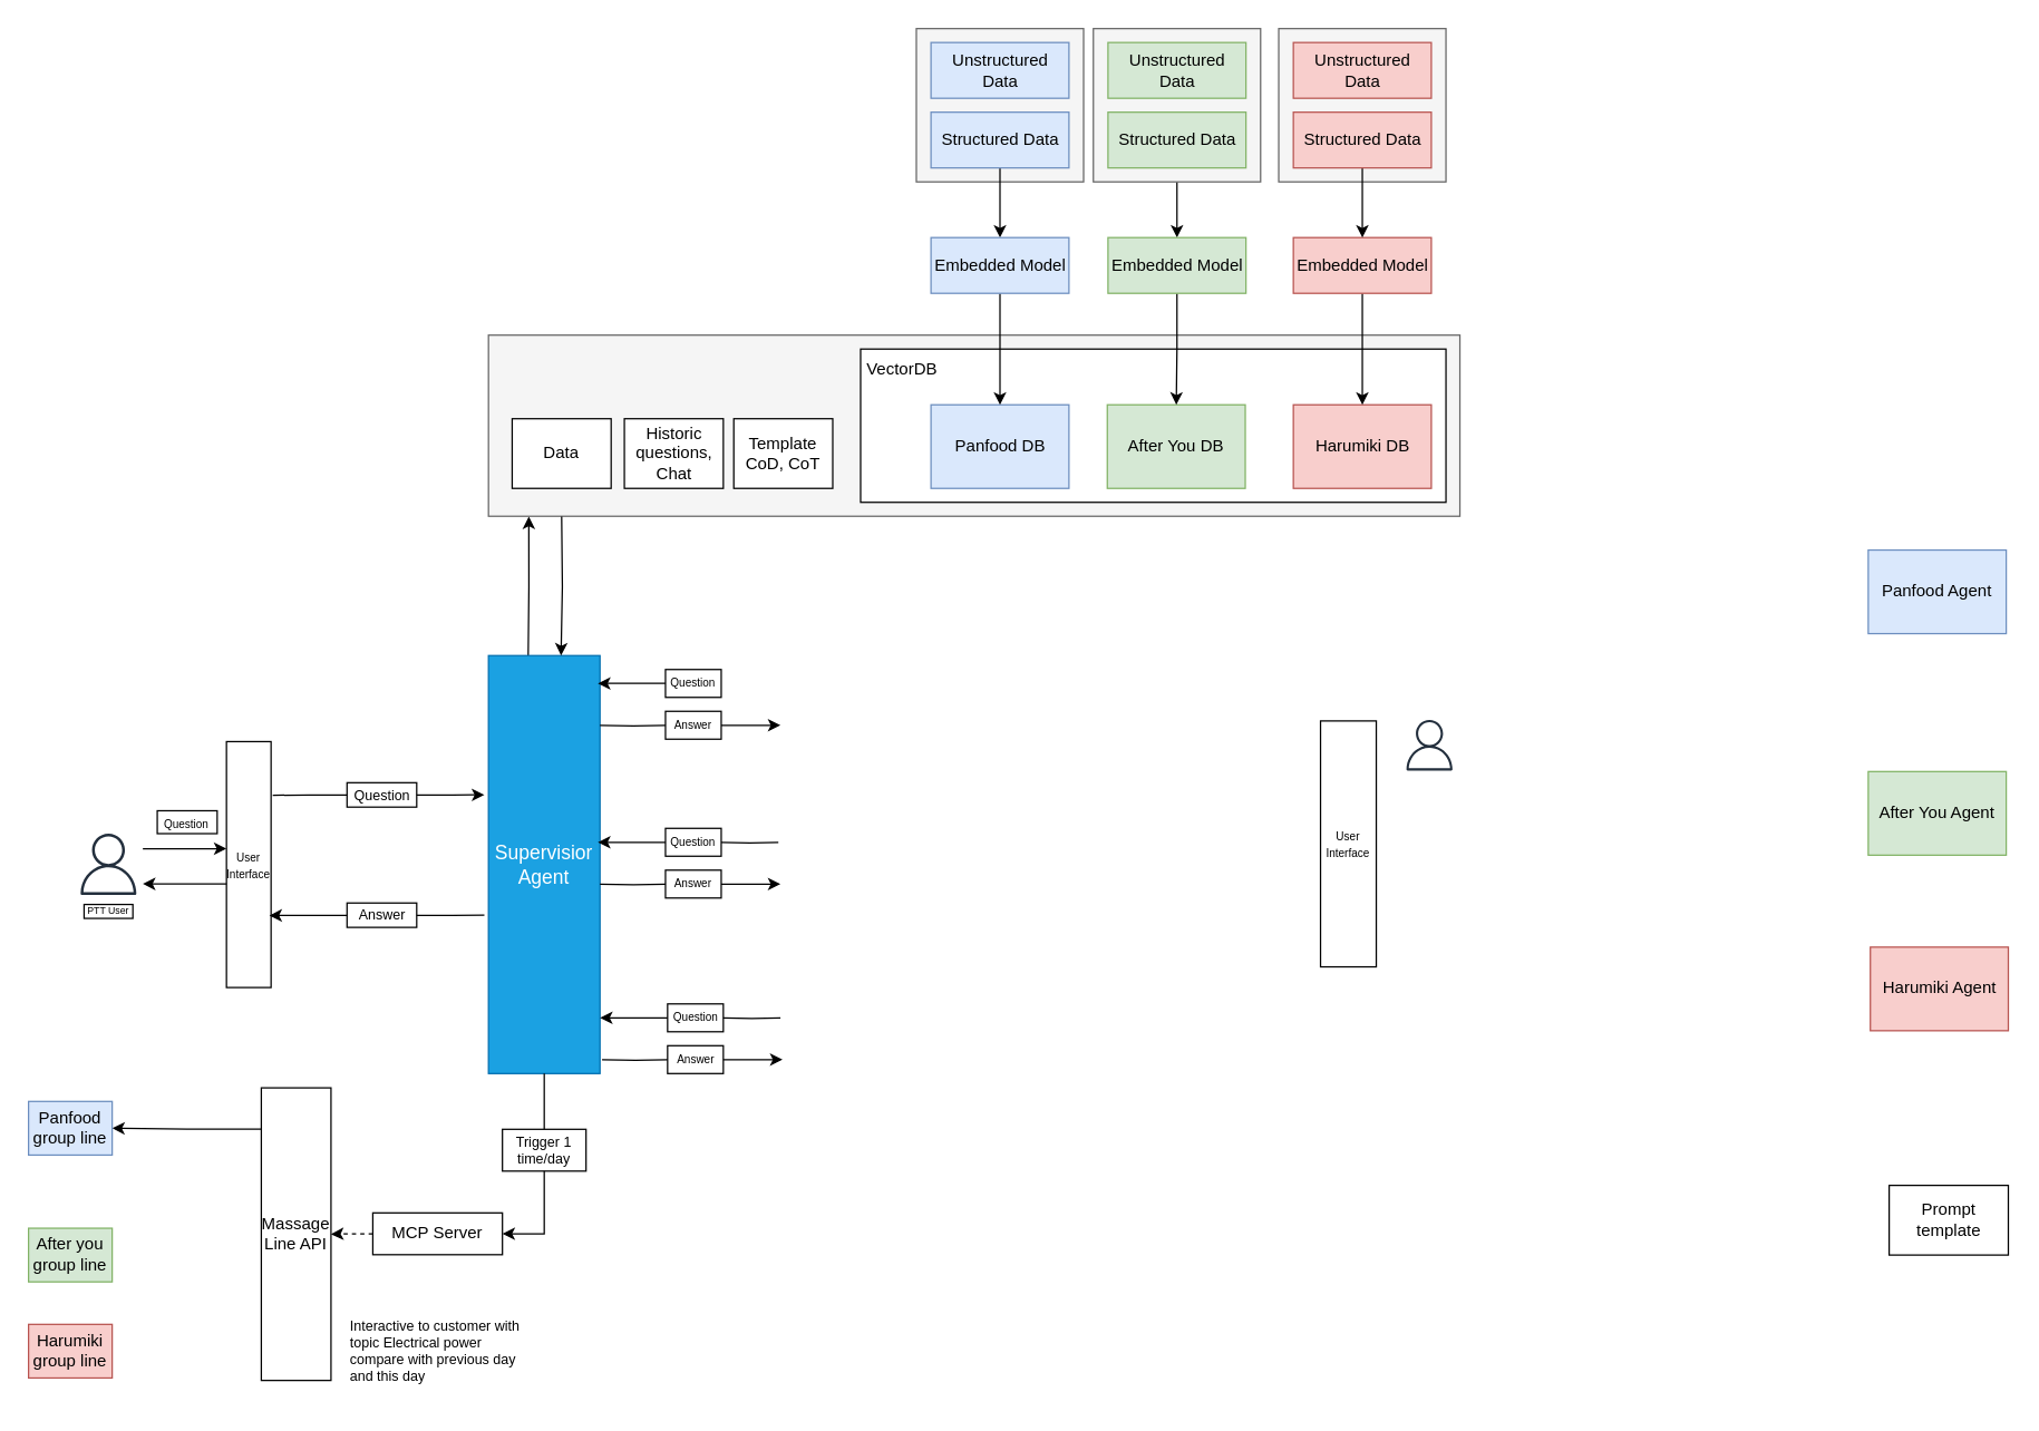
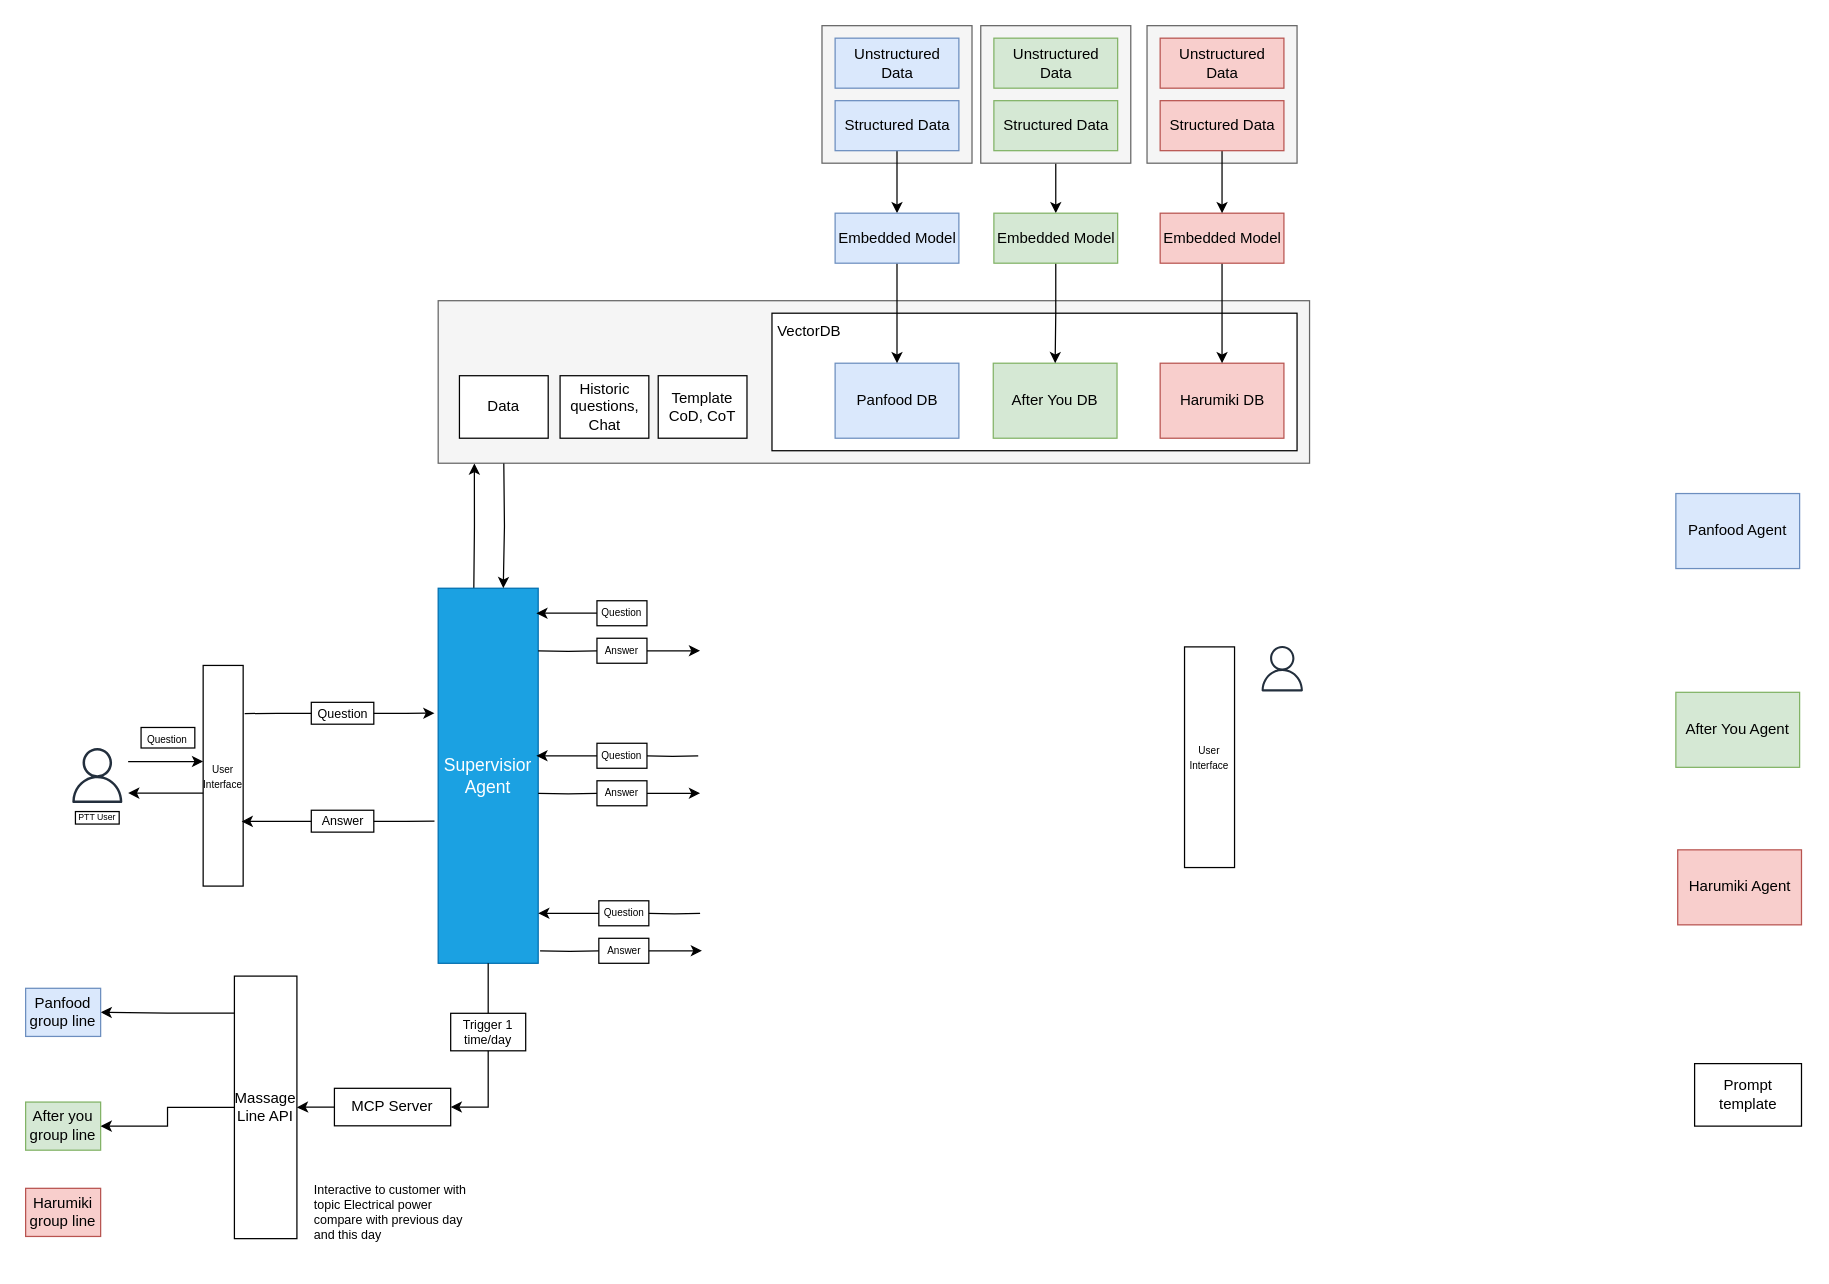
- <mxCell id="33" value="" style="edgeStyle=orthogonalEdgeStyle;rounded=0;orthogonalLoop=1;jettySize=auto;html=1;dashed=1;" parent="1" source="34" target="38" edge="1"><mxGeometry relative="1" as="geometry" /></mxCell>
+ <mxCell id="33" value="" style="edgeStyle=orthogonalEdgeStyle;rounded=0;orthogonalLoop=1;jettySize=auto;html=1;" parent="1" source="34" target="38" edge="1"><mxGeometry relative="1" as="geometry" /></mxCell>
+ <mxCell id="44" value="" style="edgeStyle=orthogonalEdgeStyle;rounded=0;orthogonalLoop=1;jettySize=auto;html=1;entryX=1;entryY=0.5;entryDx=0;entryDy=0;exitX=0;exitY=0.5;exitDx=0;exitDy=0;" edge="1" parent="1" source="38" target="41"><mxGeometry relative="1" as="geometry"><mxPoint x="160" y="885" as="sourcePoint" /><mxPoint x="100" y="890" as="targetPoint" /></mxGeometry></mxCell>
